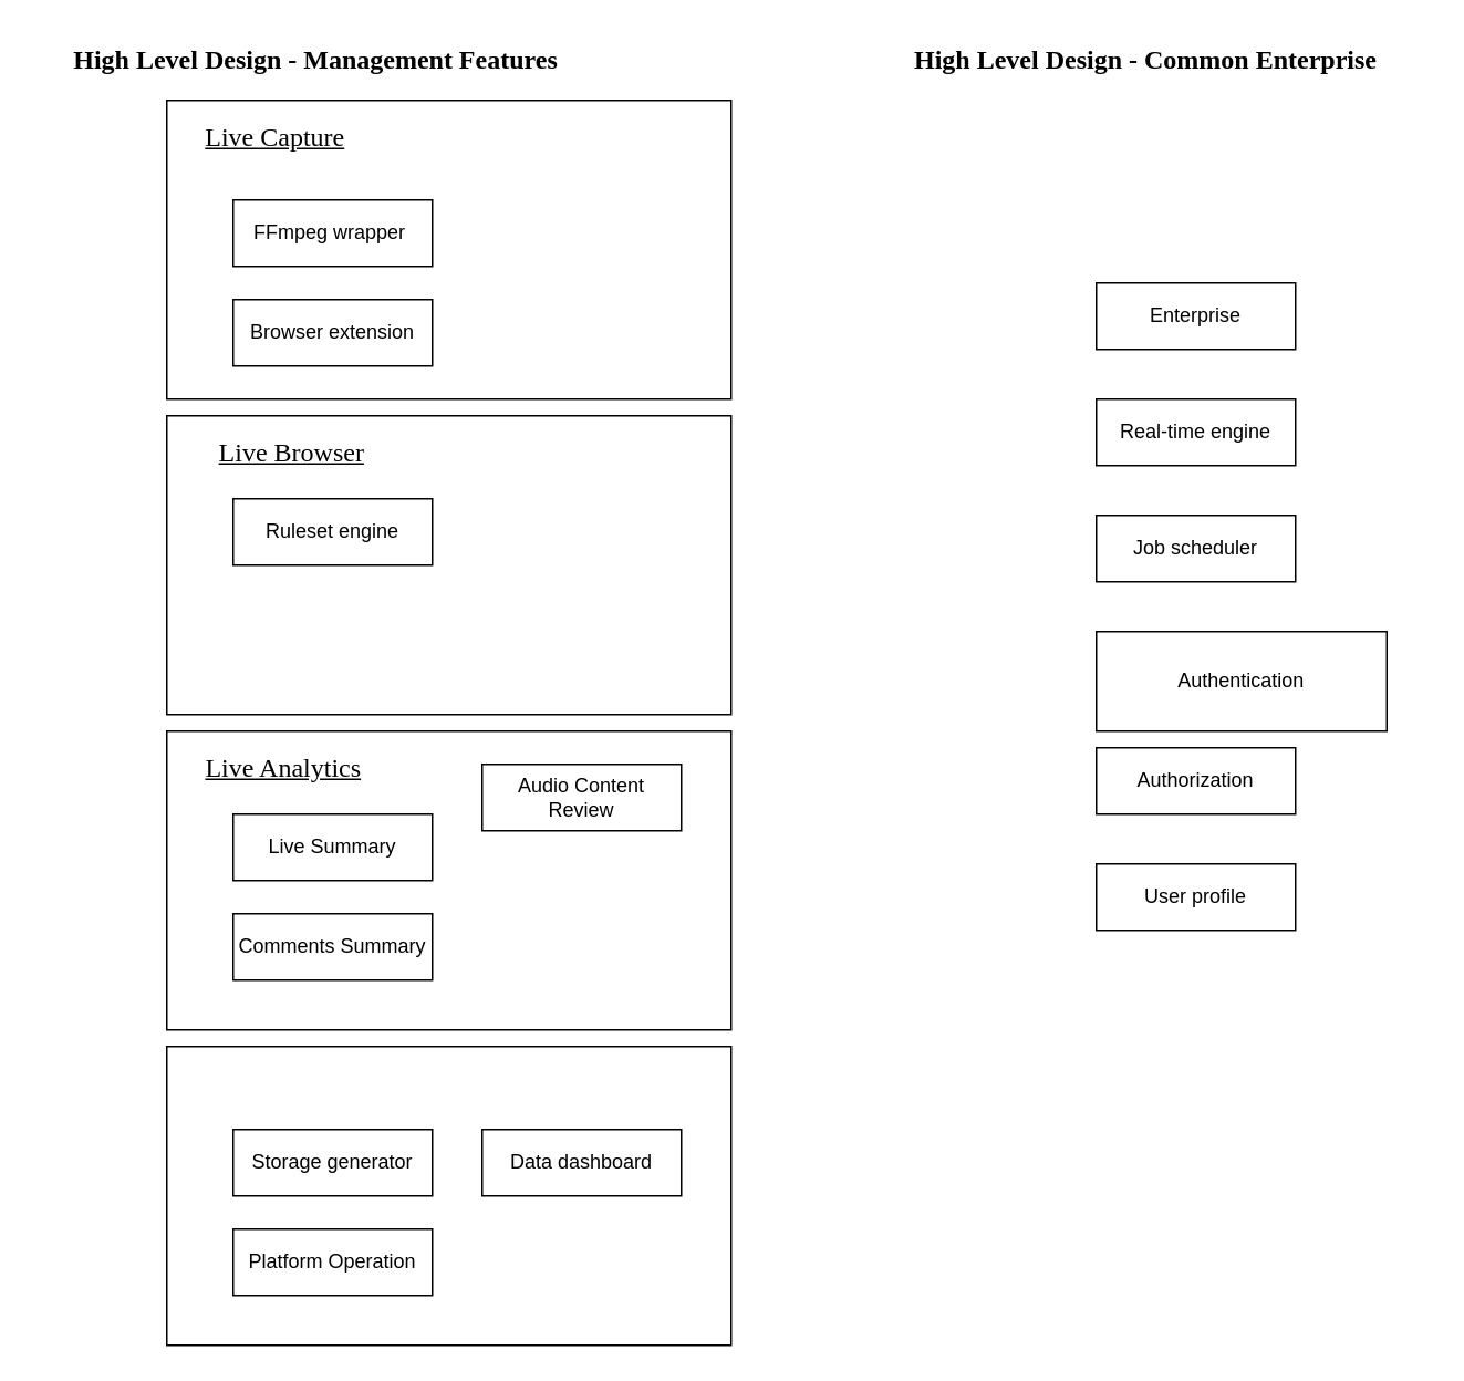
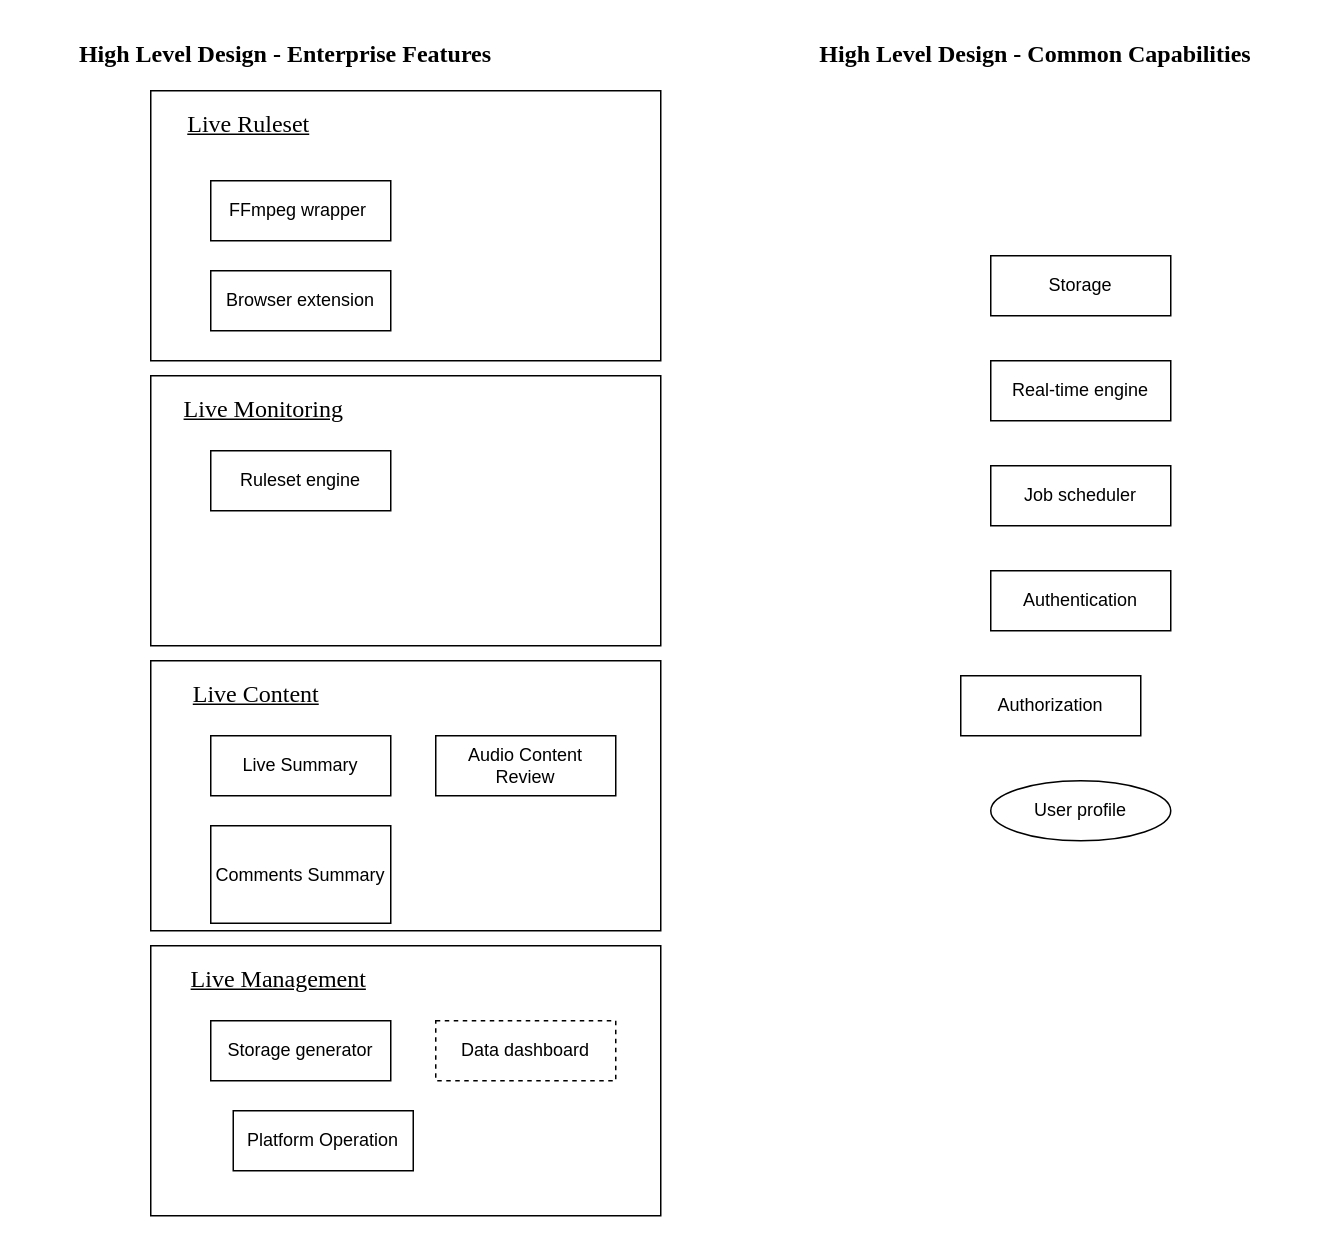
- <mxCell id="11" value="High Level Design - Management Features" style="text;html=1;strokeColor=none;fillColor=none;align=center;verticalAlign=middle;whiteSpace=wrap;rounded=0;fontFamily=Tahoma;fontSize=16;fontStyle=1" vertex="1" parent="1"><mxGeometry x="20" y="20" width="340" height="30" as="geometry" /></mxCell>
+ <mxCell id="11" value="High Level Design - Enterprise Features" style="text;html=1;strokeColor=none;fillColor=none;align=center;verticalAlign=middle;whiteSpace=wrap;rounded=0;fontFamily=Tahoma;fontSize=16;fontStyle=1" vertex="1" parent="1"><mxGeometry x="20" y="20" width="340" height="30" as="geometry" /></mxCell>
- <mxCell id="27" value="High Level Design - Common Enterprise" style="text;html=1;strokeColor=none;fillColor=none;align=center;verticalAlign=middle;whiteSpace=wrap;rounded=0;fontFamily=Tahoma;fontSize=16;fontStyle=1" vertex="1" parent="1"><mxGeometry x="520" y="20" width="340" height="30" as="geometry" /></mxCell>
+ <mxCell id="27" value="High Level Design - Common Capabilities" style="text;html=1;strokeColor=none;fillColor=none;align=center;verticalAlign=middle;whiteSpace=wrap;rounded=0;fontFamily=Tahoma;fontSize=16;fontStyle=1" vertex="1" parent="1"><mxGeometry x="520" y="20" width="340" height="30" as="geometry" /></mxCell>
- <mxCell id="8" value="&lt;font face=&quot;Tahoma&quot; style=&quot;font-size: 16px; font-weight: normal;&quot;&gt;&lt;u&gt;Live Capture&lt;/u&gt;&lt;/font&gt;" style="text;strokeColor=none;fillColor=none;html=1;fontSize=24;fontStyle=1;verticalAlign=middle;align=center;" vertex="1" parent="6"><mxGeometry x="20" y="10" width="90" height="20" as="geometry" /></mxCell>
+ <mxCell id="8" value="&lt;font face=&quot;Tahoma&quot; style=&quot;font-size: 16px; font-weight: normal;&quot;&gt;&lt;u&gt;Live Ruleset&lt;/u&gt;&lt;/font&gt;" style="text;strokeColor=none;fillColor=none;html=1;fontSize=24;fontStyle=1;verticalAlign=middle;align=center;" vertex="1" parent="6"><mxGeometry x="20" y="10" width="90" height="20" as="geometry" /></mxCell>
- <mxCell id="24" value="Enterprise" style="rounded=0;whiteSpace=wrap;html=1;" vertex="1" parent="1"><mxGeometry x="660" y="170" width="120" height="40" as="geometry" /></mxCell>
+ <mxCell id="24" value="Storage" style="rounded=0;whiteSpace=wrap;html=1;" vertex="1" parent="1"><mxGeometry x="660" y="170" width="120" height="40" as="geometry" /></mxCell>
- <mxCell id="4" value="&lt;font face=&quot;Tahoma&quot; style=&quot;font-size: 16px; font-weight: normal;&quot;&gt;&lt;u&gt;Live Browser&lt;/u&gt;&lt;/font&gt;" style="text;strokeColor=none;fillColor=none;html=1;fontSize=24;fontStyle=1;verticalAlign=middle;align=center;" vertex="1" parent="2"><mxGeometry x="20" y="10" width="110" height="20" as="geometry" /></mxCell>
+ <mxCell id="4" value="&lt;font face=&quot;Tahoma&quot; style=&quot;font-size: 16px; font-weight: normal;&quot;&gt;&lt;u&gt;Live Monitoring&lt;/u&gt;&lt;/font&gt;" style="text;strokeColor=none;fillColor=none;html=1;fontSize=24;fontStyle=1;verticalAlign=middle;align=center;" vertex="1" parent="2"><mxGeometry x="20" y="10" width="110" height="20" as="geometry" /></mxCell>
- <mxCell id="28" value="Authentication" style="rounded=0;whiteSpace=wrap;html=1;" vertex="1" parent="1"><mxGeometry x="660" y="380" width="175" height="60" as="geometry" /></mxCell>
+ <mxCell id="28" value="Authentication" style="rounded=0;whiteSpace=wrap;html=1;" vertex="1" parent="1"><mxGeometry x="660" y="380" width="120" height="40" as="geometry" /></mxCell>
- <mxCell id="14" value="&lt;font face=&quot;Tahoma&quot; style=&quot;font-size: 16px; font-weight: normal;&quot;&gt;&lt;u&gt;Live Analytics&lt;/u&gt;&lt;/font&gt;" style="text;strokeColor=none;fillColor=none;html=1;fontSize=24;fontStyle=1;verticalAlign=middle;align=center;" vertex="1" parent="12"><mxGeometry x="20" y="10" width="100" height="20" as="geometry" /></mxCell>
+ <mxCell id="14" value="&lt;font face=&quot;Tahoma&quot; style=&quot;font-size: 16px; font-weight: normal;&quot;&gt;&lt;u&gt;Live Content&lt;/u&gt;&lt;/font&gt;" style="text;strokeColor=none;fillColor=none;html=1;fontSize=24;fontStyle=1;verticalAlign=middle;align=center;" vertex="1" parent="12"><mxGeometry x="20" y="10" width="100" height="20" as="geometry" /></mxCell>
- <mxCell id="29" value="Authorization" style="rounded=0;whiteSpace=wrap;html=1;" vertex="1" parent="1"><mxGeometry x="660" y="450" width="120" height="40" as="geometry" /></mxCell>
+ <mxCell id="29" value="Authorization" style="rounded=0;whiteSpace=wrap;html=1;" vertex="1" parent="1"><mxGeometry x="640" y="450" width="120" height="40" as="geometry" /></mxCell>
- <mxCell id="16" value="Audio Content Review" style="rounded=0;whiteSpace=wrap;html=1;" vertex="1" parent="12"><mxGeometry x="190" y="20" width="120" height="40" as="geometry" /></mxCell>
+ <mxCell id="16" value="Audio Content Review" style="rounded=0;whiteSpace=wrap;html=1;" vertex="1" parent="12"><mxGeometry x="190" y="50" width="120" height="40" as="geometry" /></mxCell>
- <mxCell id="30" value="User profile" style="rounded=0;whiteSpace=wrap;html=1;" vertex="1" parent="1"><mxGeometry x="660" y="520" width="120" height="40" as="geometry" /></mxCell>
+ <mxCell id="30" value="User profile" style="ellipse;whiteSpace=wrap;html=1;" vertex="1" parent="1"><mxGeometry x="660" y="520" width="120" height="40" as="geometry" /></mxCell>
- <mxCell id="17" value="Comments Summary" style="rounded=0;whiteSpace=wrap;html=1;" vertex="1" parent="12"><mxGeometry x="40" y="110" width="120" height="40" as="geometry" /></mxCell>
+ <mxCell id="17" value="Comments Summary" style="rounded=0;whiteSpace=wrap;html=1;" vertex="1" parent="12"><mxGeometry x="40" y="110" width="120" height="65" as="geometry" /></mxCell>
+ <mxCell id="20" value="&lt;font face=&quot;Tahoma&quot; style=&quot;font-size: 16px; font-weight: normal;&quot;&gt;&lt;u&gt;Live Management&lt;/u&gt;&lt;/font&gt;" style="text;strokeColor=none;fillColor=none;html=1;fontSize=24;fontStyle=1;verticalAlign=middle;align=center;" vertex="1" parent="18"><mxGeometry x="20" y="10" width="130" height="20" as="geometry" /></mxCell>
- <mxCell id="22" value="Data dashboard" style="rounded=0;whiteSpace=wrap;html=1;" vertex="1" parent="18"><mxGeometry x="190" y="50" width="120" height="40" as="geometry" /></mxCell>
+ <mxCell id="22" value="Data dashboard" style="rounded=0;whiteSpace=wrap;html=1;dashed=1;" vertex="1" parent="18"><mxGeometry x="190" y="50" width="120" height="40" as="geometry" /></mxCell>
- <mxCell id="23" value="Platform Operation" style="rounded=0;whiteSpace=wrap;html=1;" vertex="1" parent="18"><mxGeometry x="40" y="110" width="120" height="40" as="geometry" /></mxCell>
+ <mxCell id="23" value="Platform Operation" style="rounded=0;whiteSpace=wrap;html=1;" vertex="1" parent="18"><mxGeometry x="55" y="110" width="120" height="40" as="geometry" /></mxCell>
